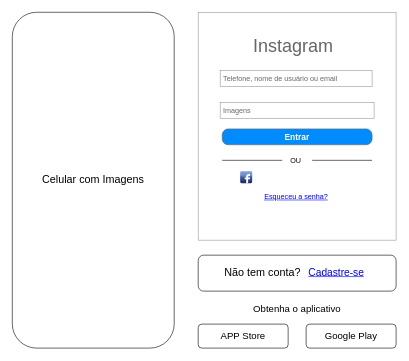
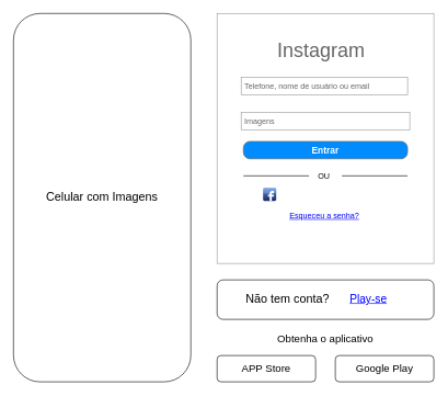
- <mxCell id="17" value="Cadastre-se" style="shape=rectangle;strokeColor=none;fillColor=none;linkText=;fontSize=17;fontColor=#0000ff;fontStyle=4;html=1;align=center;" vertex="1" parent="1"><mxGeometry x="510" y="440" width="100" height="30" as="geometry" /></mxCell>
+ <mxCell id="17" value="Play-se" style="shape=rectangle;strokeColor=none;fillColor=none;linkText=;fontSize=17;fontColor=#0000ff;fontStyle=4;html=1;align=center;" vertex="1" parent="1"><mxGeometry x="510" y="440" width="100" height="30" as="geometry" /></mxCell>
